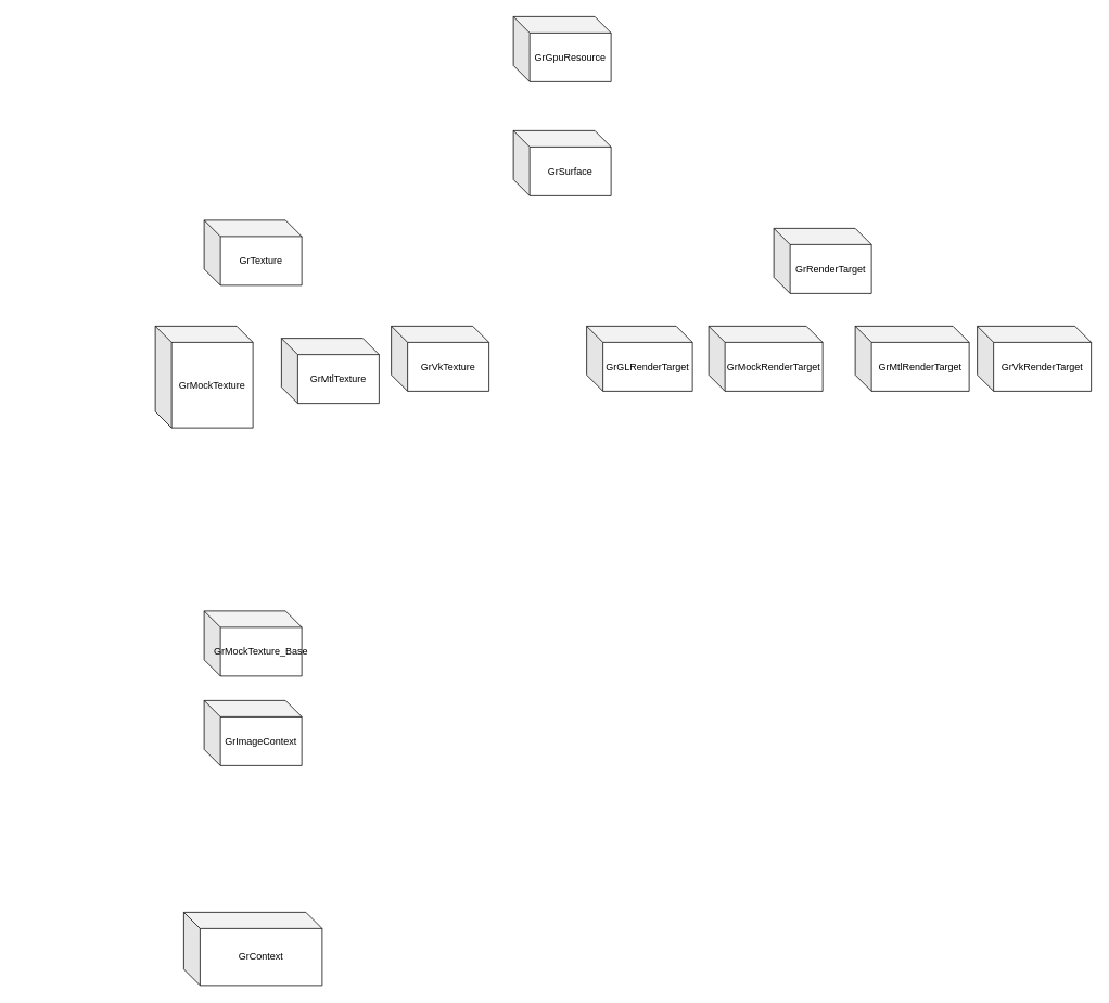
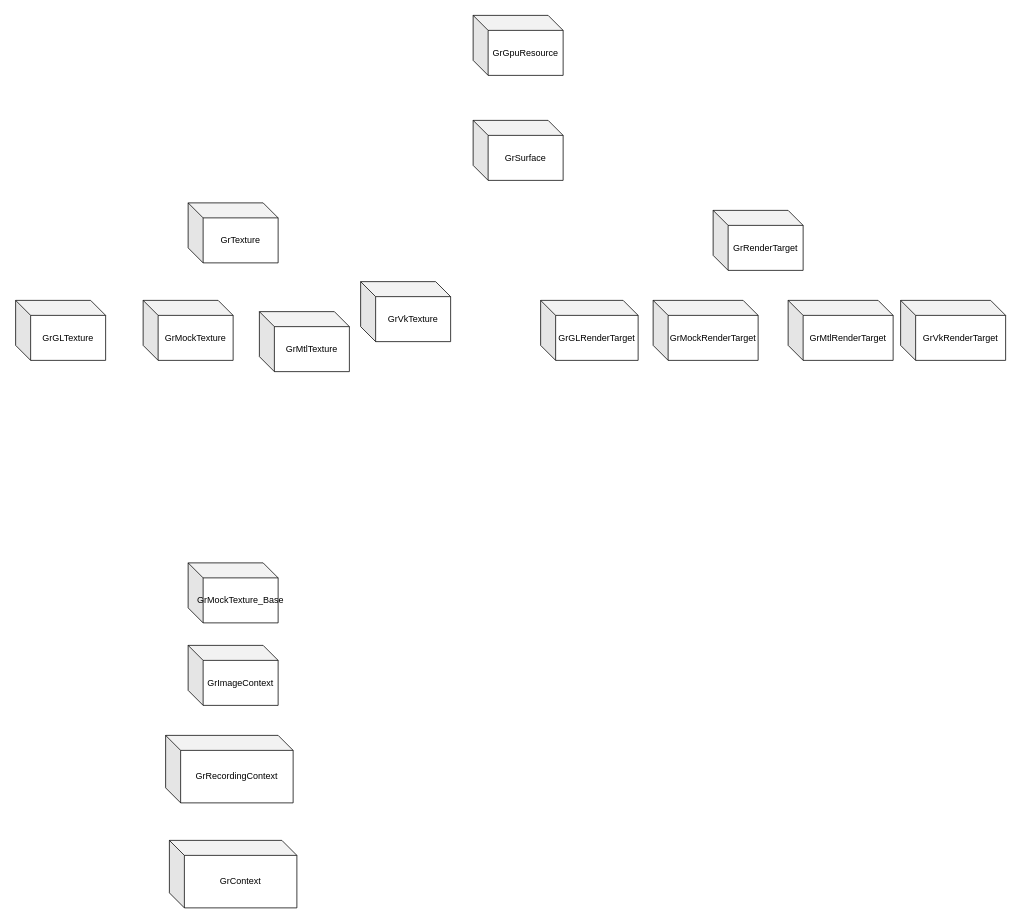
+ <mxCell id="10" value="GrGLTexture" style="shape=cube;whiteSpace=wrap;html=1;boundedLbl=1;backgroundOutline=1;darkOpacity=0.05;darkOpacity2=0.1;" parent="1" vertex="1"><mxGeometry x="20" y="400" width="120" height="80" as="geometry" /></mxCell>
- <mxCell id="13" value="GrVkTexture" style="shape=cube;whiteSpace=wrap;html=1;boundedLbl=1;backgroundOutline=1;darkOpacity=0.05;darkOpacity2=0.1;" parent="1" vertex="1"><mxGeometry x="480" y="400" width="120" height="80" as="geometry" /></mxCell>
+ <mxCell id="13" value="GrVkTexture" style="shape=cube;whiteSpace=wrap;html=1;boundedLbl=1;backgroundOutline=1;darkOpacity=0.05;darkOpacity2=0.1;" parent="1" vertex="1"><mxGeometry x="480" y="375" width="120" height="80" as="geometry" /></mxCell>
- <mxCell id="11" value="GrMockTexture" style="shape=cube;whiteSpace=wrap;html=1;boundedLbl=1;backgroundOutline=1;darkOpacity=0.05;darkOpacity2=0.1;" parent="1" vertex="1"><mxGeometry x="190" y="400" width="120" height="125" as="geometry" /></mxCell>
+ <mxCell id="11" value="GrMockTexture" style="shape=cube;whiteSpace=wrap;html=1;boundedLbl=1;backgroundOutline=1;darkOpacity=0.05;darkOpacity2=0.1;" parent="1" vertex="1"><mxGeometry x="190" y="400" width="120" height="80" as="geometry" /></mxCell>
+ <mxCell id="16" value="GrRecordingContext" style="shape=cube;whiteSpace=wrap;html=1;boundedLbl=1;backgroundOutline=1;darkOpacity=0.05;darkOpacity2=0.1;" parent="1" vertex="1"><mxGeometry x="220" y="980" width="170" height="90" as="geometry" /></mxCell>
